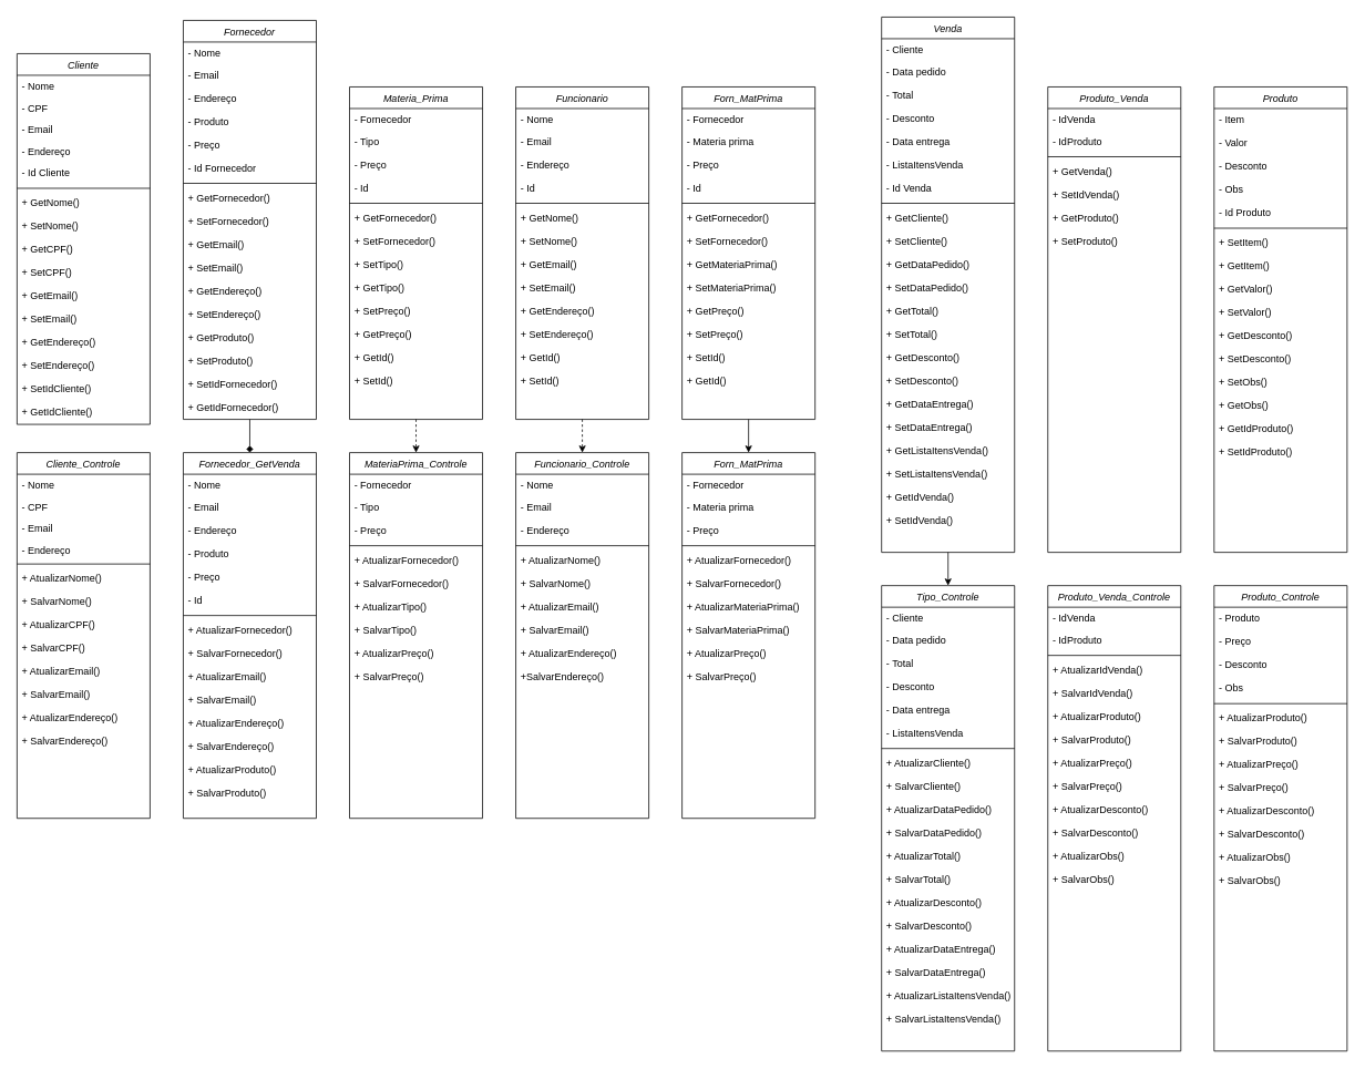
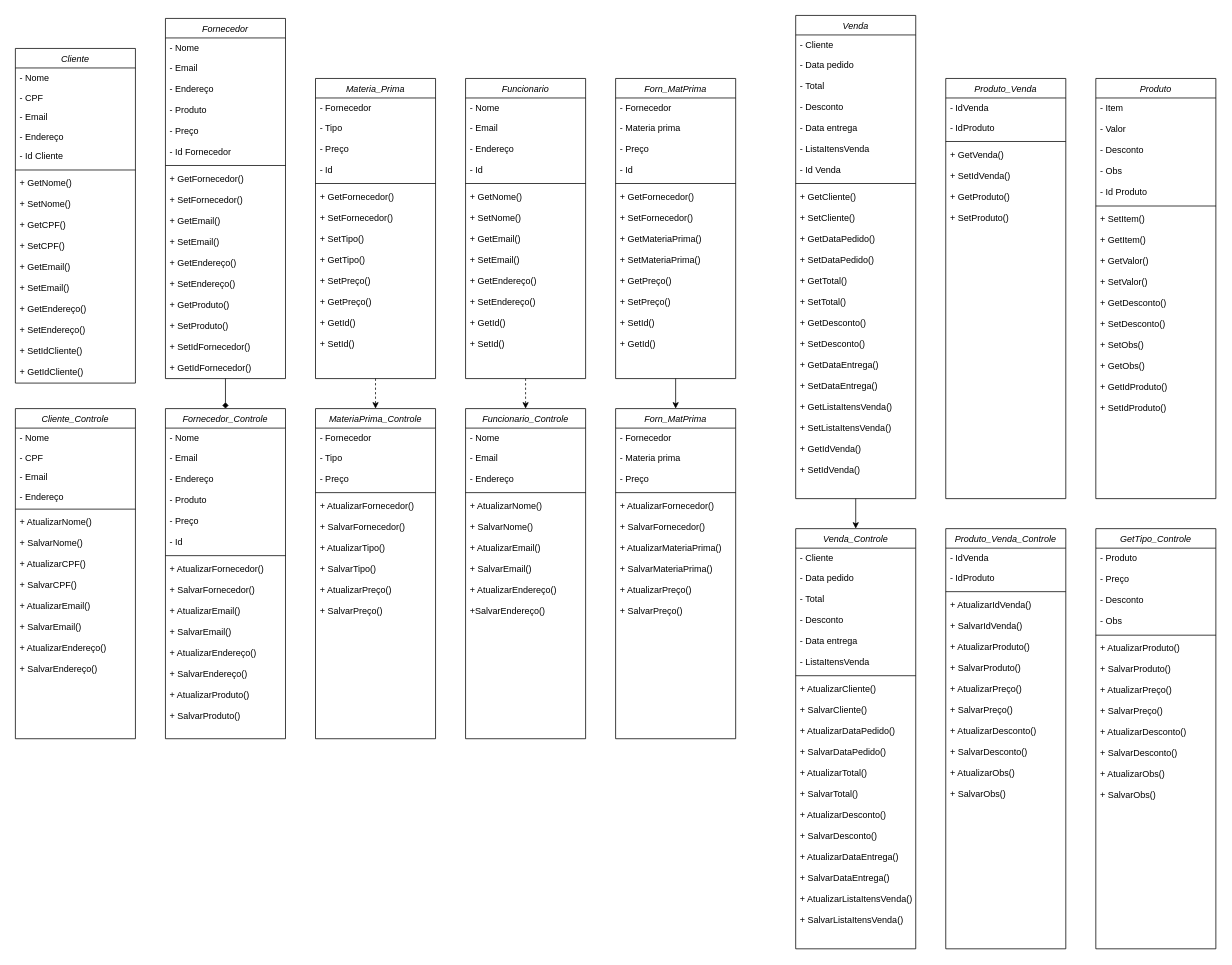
- <mxCell id="168" value="Fornecedor_GetVenda" style="swimlane;fontStyle=2;align=center;verticalAlign=top;childLayout=stackLayout;horizontal=1;startSize=26;horizontalStack=0;resizeParent=1;resizeLast=0;collapsible=1;marginBottom=0;rounded=0;shadow=0;strokeWidth=1;" parent="1" vertex="1"><mxGeometry x="220" y="544" width="160" height="440" as="geometry"><mxRectangle x="230" y="140" width="160" height="26" as="alternateBounds" /></mxGeometry></mxCell>
+ <mxCell id="168" value="Fornecedor_Controle" style="swimlane;fontStyle=2;align=center;verticalAlign=top;childLayout=stackLayout;horizontal=1;startSize=26;horizontalStack=0;resizeParent=1;resizeLast=0;collapsible=1;marginBottom=0;rounded=0;shadow=0;strokeWidth=1;" parent="1" vertex="1"><mxGeometry x="220" y="544" width="160" height="440" as="geometry"><mxRectangle x="230" y="140" width="160" height="26" as="alternateBounds" /></mxGeometry></mxCell>
- <mxCell id="195" value="Tipo_Controle" style="swimlane;fontStyle=2;align=center;verticalAlign=top;childLayout=stackLayout;horizontal=1;startSize=26;horizontalStack=0;resizeParent=1;resizeLast=0;collapsible=1;marginBottom=0;rounded=0;shadow=0;strokeWidth=1;" parent="1" vertex="1"><mxGeometry x="1060" y="704" width="160" height="560" as="geometry"><mxRectangle x="230" y="140" width="160" height="26" as="alternateBounds" /></mxGeometry></mxCell>
+ <mxCell id="195" value="Venda_Controle" style="swimlane;fontStyle=2;align=center;verticalAlign=top;childLayout=stackLayout;horizontal=1;startSize=26;horizontalStack=0;resizeParent=1;resizeLast=0;collapsible=1;marginBottom=0;rounded=0;shadow=0;strokeWidth=1;" parent="1" vertex="1"><mxGeometry x="1060" y="704" width="160" height="560" as="geometry"><mxRectangle x="230" y="140" width="160" height="26" as="alternateBounds" /></mxGeometry></mxCell>
- <mxCell id="229" value="Produto_Controle" style="swimlane;fontStyle=2;align=center;verticalAlign=top;childLayout=stackLayout;horizontal=1;startSize=26;horizontalStack=0;resizeParent=1;resizeLast=0;collapsible=1;marginBottom=0;rounded=0;shadow=0;strokeWidth=1;" parent="1" vertex="1"><mxGeometry x="1460" y="704" width="160" height="560" as="geometry"><mxRectangle x="230" y="140" width="160" height="26" as="alternateBounds" /></mxGeometry></mxCell>
+ <mxCell id="229" value="GetTipo_Controle" style="swimlane;fontStyle=2;align=center;verticalAlign=top;childLayout=stackLayout;horizontal=1;startSize=26;horizontalStack=0;resizeParent=1;resizeLast=0;collapsible=1;marginBottom=0;rounded=0;shadow=0;strokeWidth=1;" parent="1" vertex="1"><mxGeometry x="1460" y="704" width="160" height="560" as="geometry"><mxRectangle x="230" y="140" width="160" height="26" as="alternateBounds" /></mxGeometry></mxCell>
